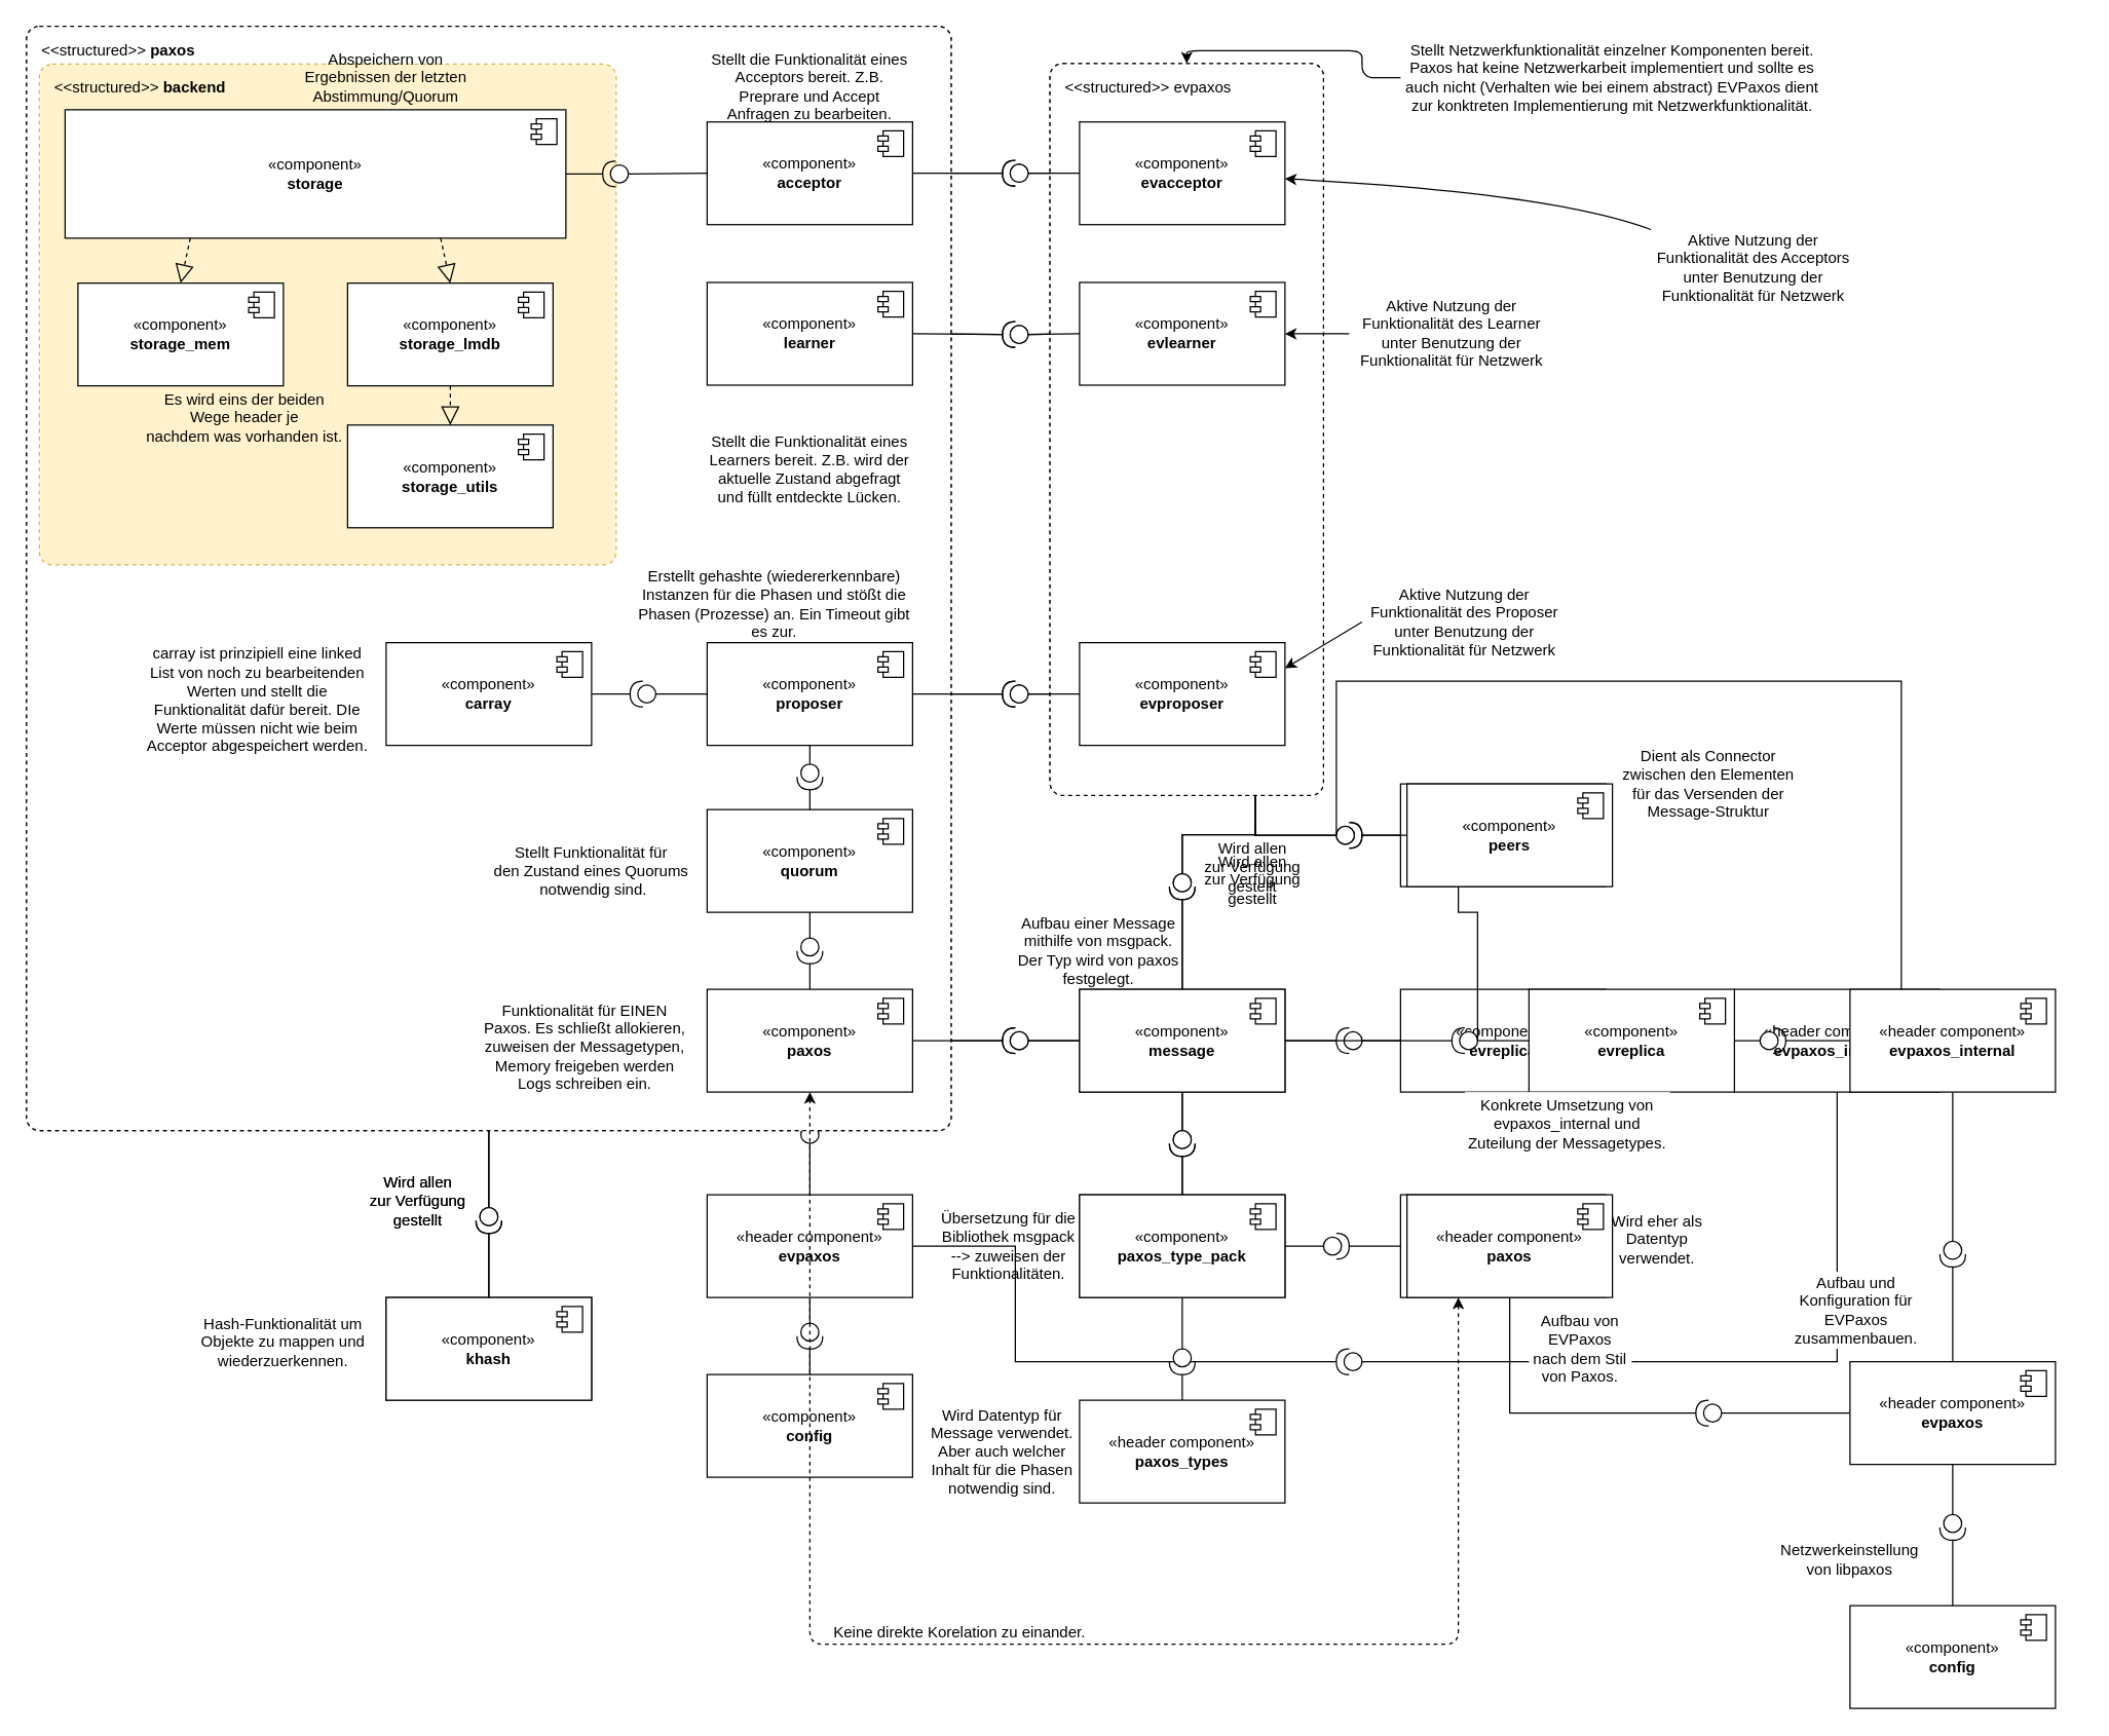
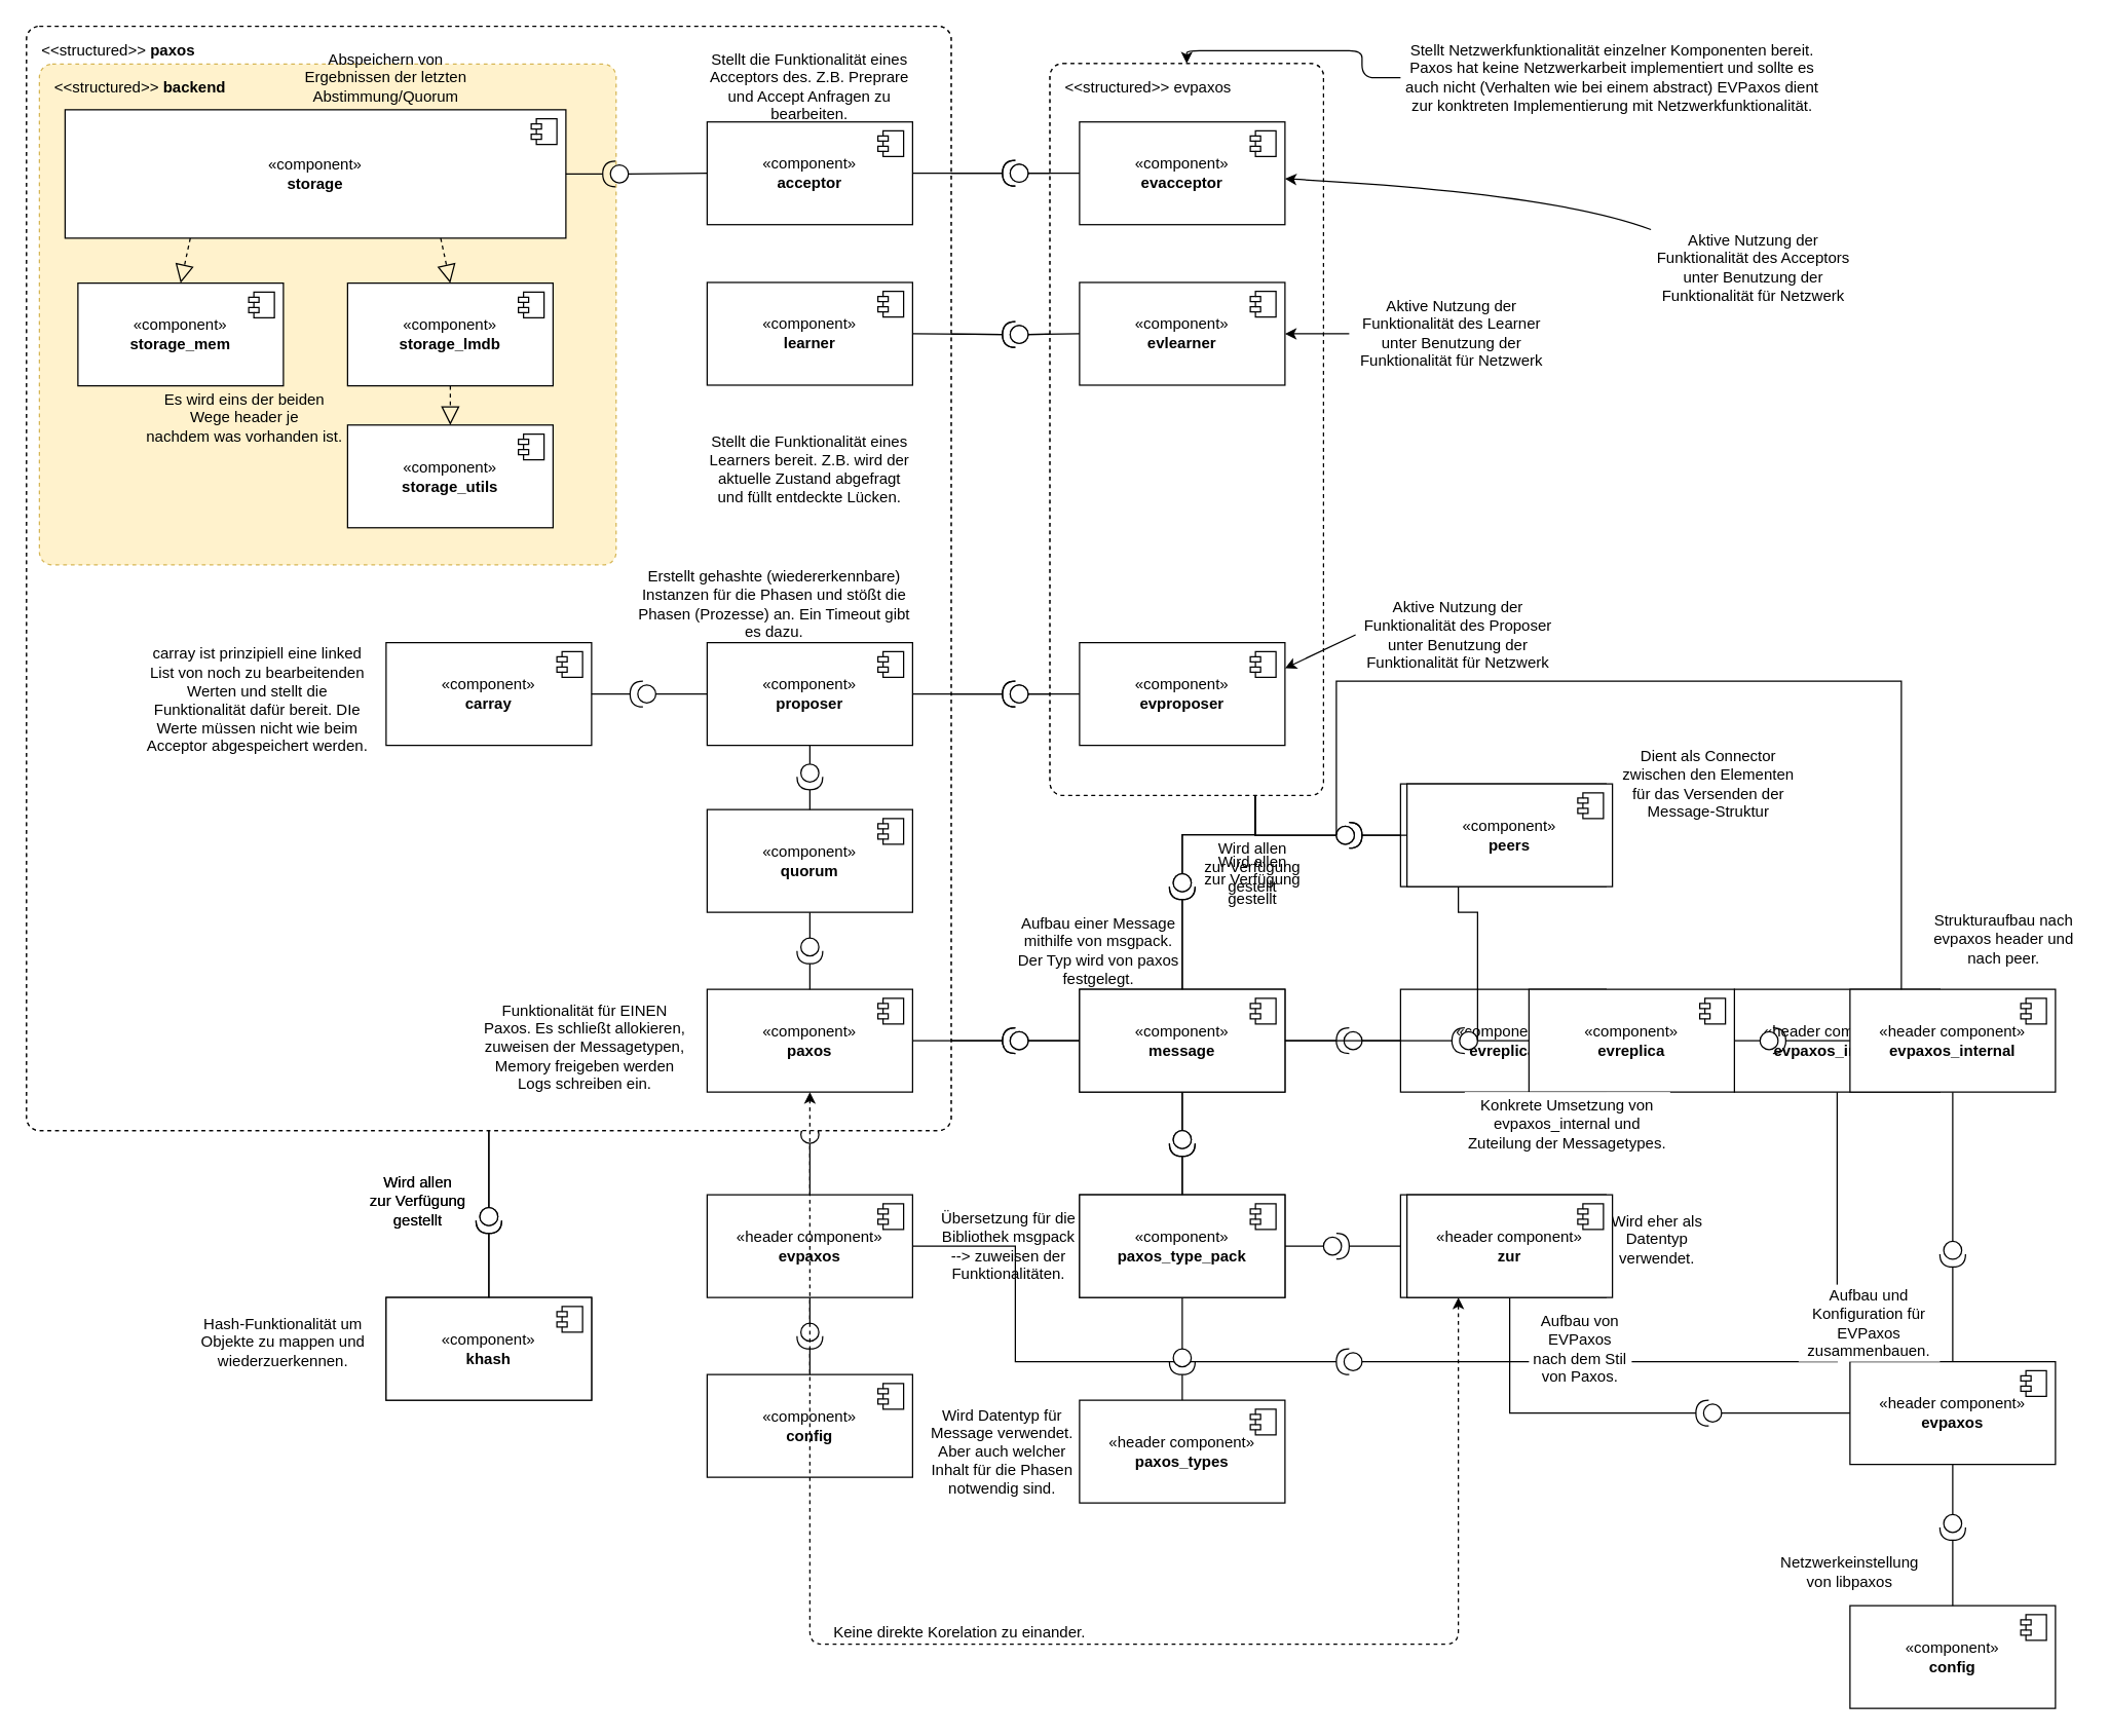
- <mxCell id="219" value="Stellt die Funktionalität eines Acceptors bereit. Z.B. Preprare und Accept Anfragen zu bearbeiten." style="text;html=1;strokeColor=none;fillColor=none;align=center;verticalAlign=middle;whiteSpace=wrap;rounded=0;" vertex="1" parent="1"><mxGeometry x="550" y="40" width="160" height="54.47" as="geometry" /></mxCell>
+ <mxCell id="219" value="Stellt die Funktionalität eines Acceptors des. Z.B. Preprare und Accept Anfragen zu bearbeiten." style="text;html=1;strokeColor=none;fillColor=none;align=center;verticalAlign=middle;whiteSpace=wrap;rounded=0;" vertex="1" parent="1"><mxGeometry x="550" y="40" width="160" height="54.47" as="geometry" /></mxCell>
- <mxCell id="235" value="Erstellt gehashte (wiedererkennbare) Instanzen für die Phasen und stößt die Phasen (Prozesse) an. Ein Timeout gibt es zur." style="text;html=1;strokeColor=none;fillColor=none;align=center;verticalAlign=middle;whiteSpace=wrap;rounded=0;" vertex="1" parent="1"><mxGeometry x="490" y="440" width="225" height="60" as="geometry" /></mxCell>
+ <mxCell id="235" value="Erstellt gehashte (wiedererkennbare) Instanzen für die Phasen und stößt die Phasen (Prozesse) an. Ein Timeout gibt es dazu." style="text;html=1;strokeColor=none;fillColor=none;align=center;verticalAlign=middle;whiteSpace=wrap;rounded=0;" vertex="1" parent="1"><mxGeometry x="490" y="440" width="225" height="60" as="geometry" /></mxCell>
- <mxCell id="230" value="Aktive Nutzung der Funktionalität des Proposer unter Benutzung der Funktionalität für Netzwerk" style="text;html=1;strokeColor=none;fillColor=none;align=center;verticalAlign=middle;whiteSpace=wrap;rounded=0;" vertex="1" parent="1"><mxGeometry x="1060" y="450" width="160" height="67.89" as="geometry" /></mxCell>
+ <mxCell id="230" value="Aktive Nutzung der Funktionalität des Proposer unter Benutzung der Funktionalität für Netzwerk" style="text;html=1;strokeColor=none;fillColor=none;align=center;verticalAlign=middle;whiteSpace=wrap;rounded=0;" vertex="1" parent="1"><mxGeometry x="1055" y="460" width="160" height="67.89" as="geometry" /></mxCell>
- <mxCell id="236" value="Stellt Funktionalität für &#10;den Zustand eines Quorums&#10; notwendig sind." style="text;html=1;strokeColor=none;fillColor=none;align=center;verticalAlign=middle;whiteSpace=wrap;rounded=0;" vertex="1" parent="1"><mxGeometry x="380" y="650" width="160" height="55" as="geometry" /></mxCell>
+ <mxCell id="246" value="Strukturaufbau nach evpaxos header und nach peer." style="text;html=1;strokeColor=none;fillColor=default;align=center;verticalAlign=middle;whiteSpace=wrap;rounded=0;" vertex="1" parent="1"><mxGeometry x="1500" y="700" width="120" height="62.5" as="geometry" /></mxCell>
- <mxCell id="241" value="«header component»&lt;br&gt;&lt;b&gt;paxos&lt;/b&gt;" style="html=1;dropTarget=0;whiteSpace=wrap;" vertex="1" parent="1"><mxGeometry x="1095" y="930" width="160" height="80" as="geometry" /></mxCell>
+ <mxCell id="241" value="«header component»&lt;br&gt;&lt;b&gt;zur&lt;/b&gt;" style="html=1;dropTarget=0;whiteSpace=wrap;" vertex="1" parent="1"><mxGeometry x="1095" y="930" width="160" height="80" as="geometry" /></mxCell>
- <mxCell id="247" value="Aufbau und Konfiguration für EVPaxos zusammenbauen." style="text;html=1;strokeColor=none;fillColor=default;align=center;verticalAlign=middle;whiteSpace=wrap;rounded=0;" vertex="1" parent="1"><mxGeometry x="1390" y="990" width="110" height="60" as="geometry" /></mxCell>
+ <mxCell id="247" value="Aufbau und Konfiguration für EVPaxos zusammenbauen." style="text;html=1;strokeColor=none;fillColor=default;align=center;verticalAlign=middle;whiteSpace=wrap;rounded=0;" vertex="1" parent="1"><mxGeometry x="1400" y="1000" width="110" height="60" as="geometry" /></mxCell>
- <mxCell id="232" value="Netzwerkeinstellung von libpaxos" style="text;html=1;strokeColor=none;fillColor=default;align=center;verticalAlign=middle;whiteSpace=wrap;rounded=0;" vertex="1" parent="1"><mxGeometry x="1380" y="1189" width="120" height="50" as="geometry" /></mxCell>
+ <mxCell id="232" value="Netzwerkeinstellung von libpaxos" style="text;html=1;strokeColor=none;fillColor=default;align=center;verticalAlign=middle;whiteSpace=wrap;rounded=0;" vertex="1" parent="1"><mxGeometry x="1380" y="1199" width="120" height="50" as="geometry" /></mxCell>
